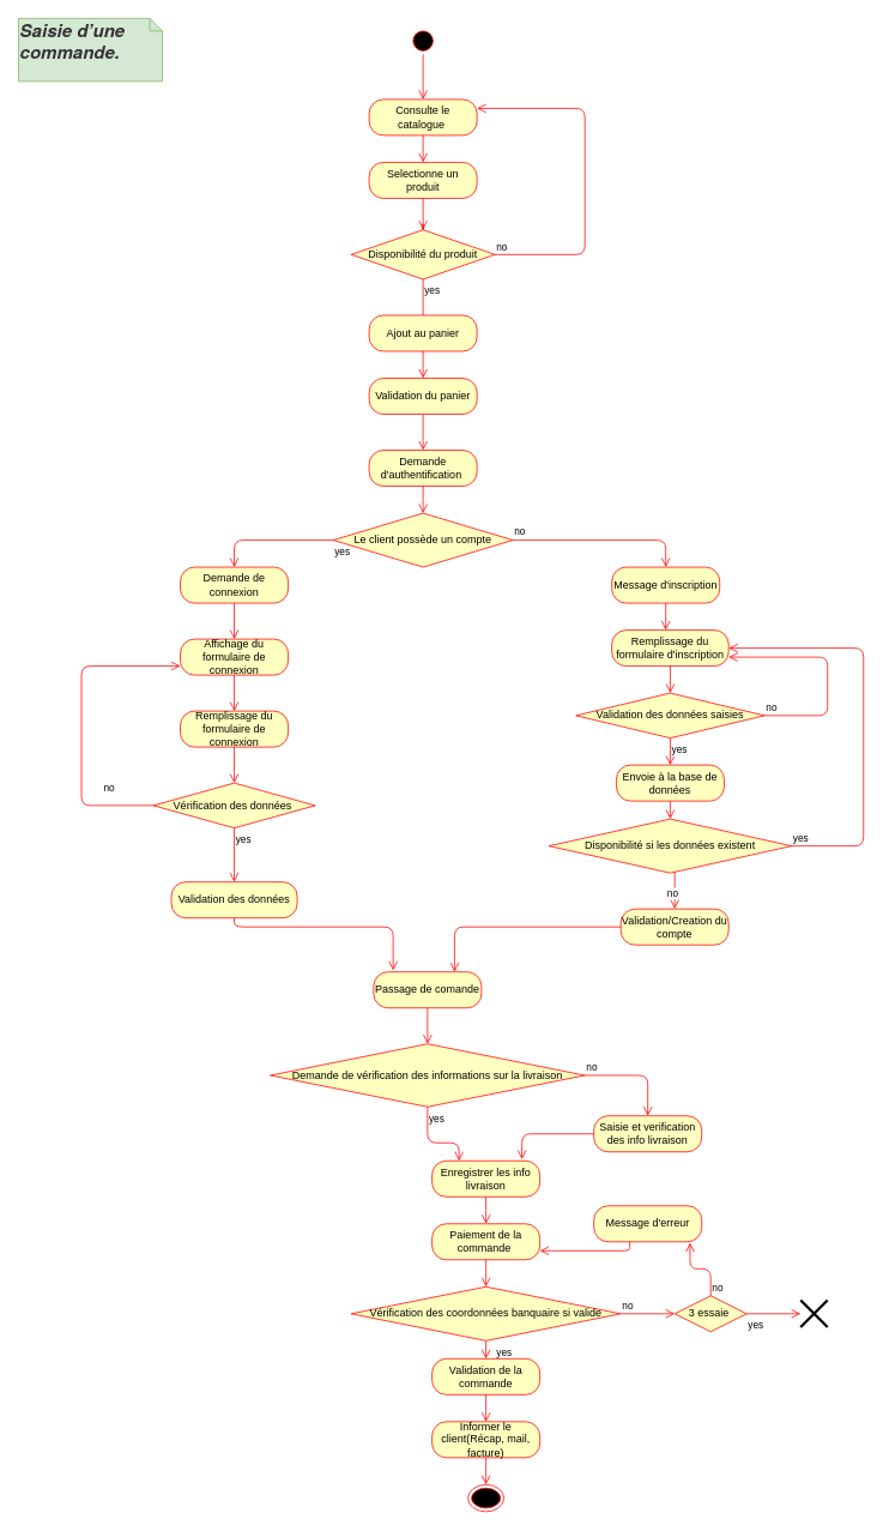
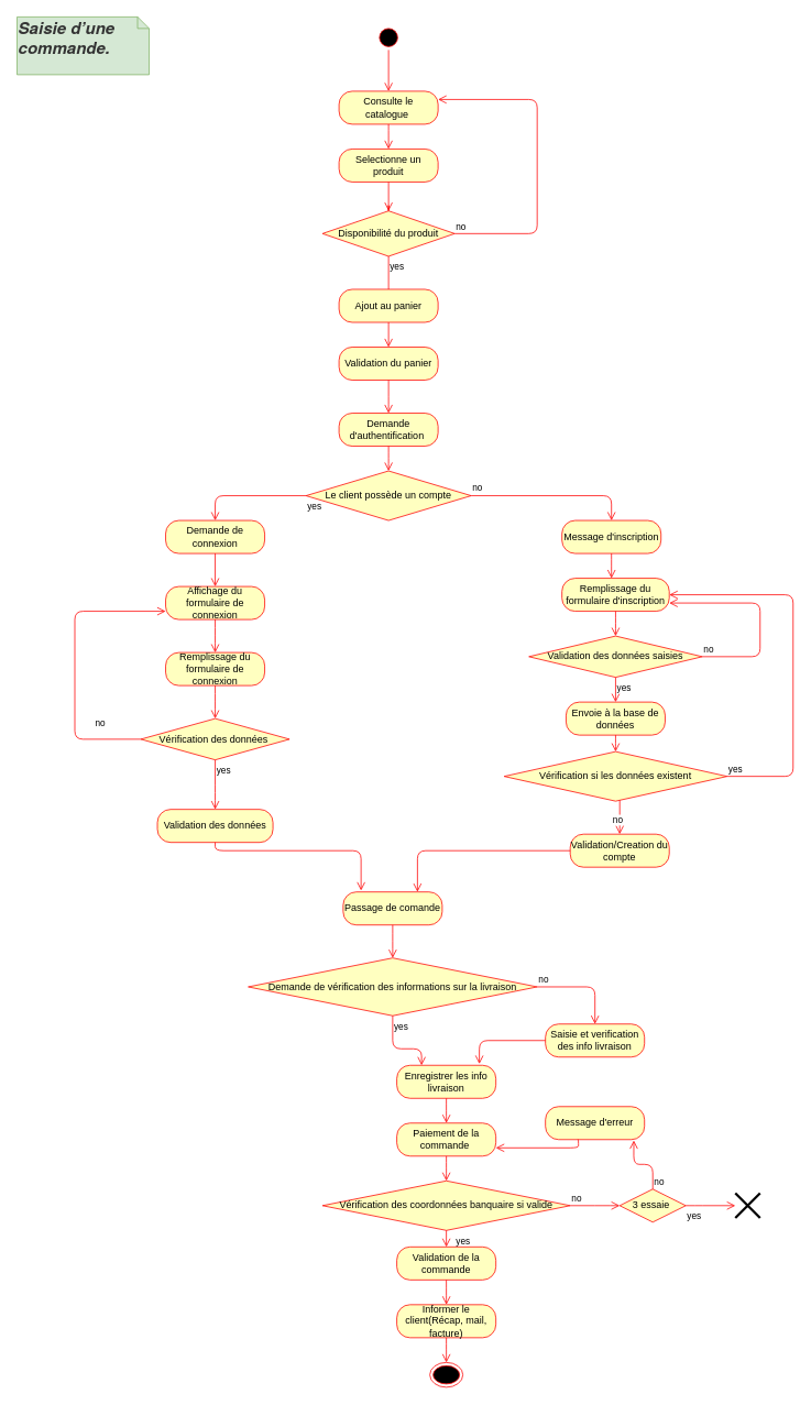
- <mxCell id="32" value="Disponibilité si les données existent" style="rhombus;whiteSpace=wrap;html=1;fillColor=#ffffc0;strokeColor=#ff0000;" parent="1" vertex="1"><mxGeometry x="610" y="910" width="270" height="60" as="geometry" /></mxCell>
+ <mxCell id="32" value="Vérification si les données existent" style="rhombus;whiteSpace=wrap;html=1;fillColor=#ffffc0;strokeColor=#ff0000;" parent="1" vertex="1"><mxGeometry x="610" y="910" width="270" height="60" as="geometry" /></mxCell>
